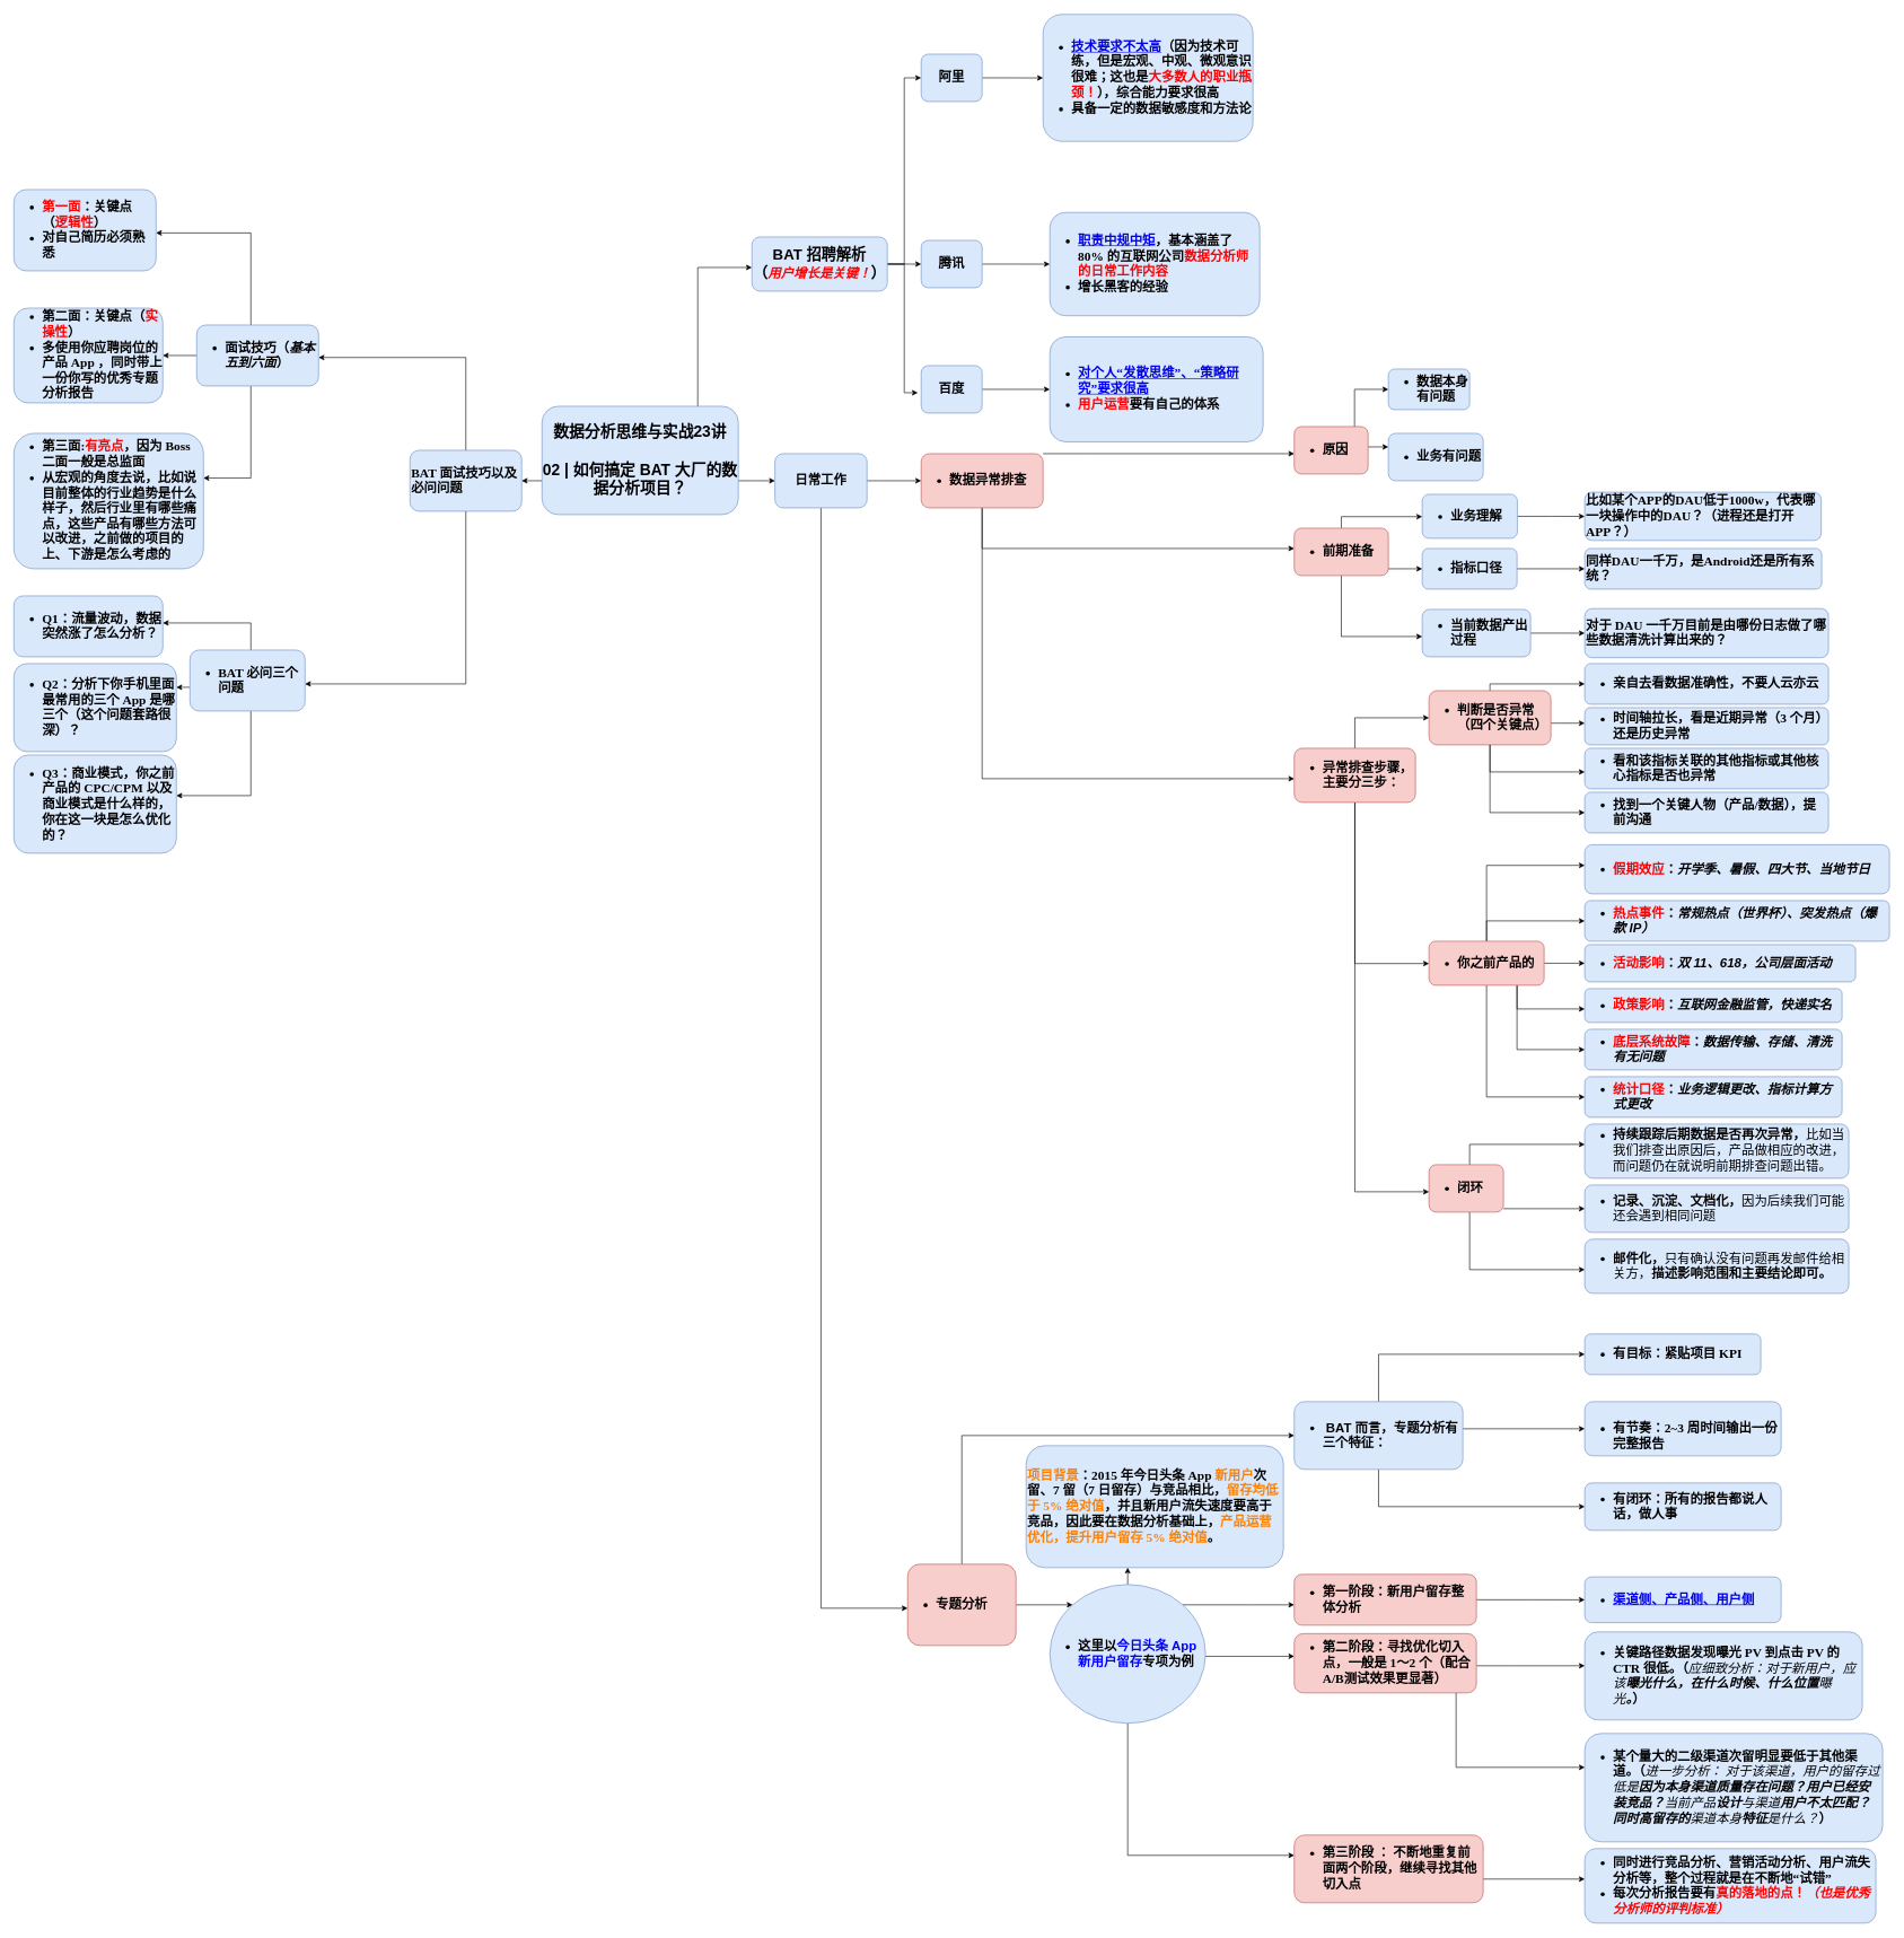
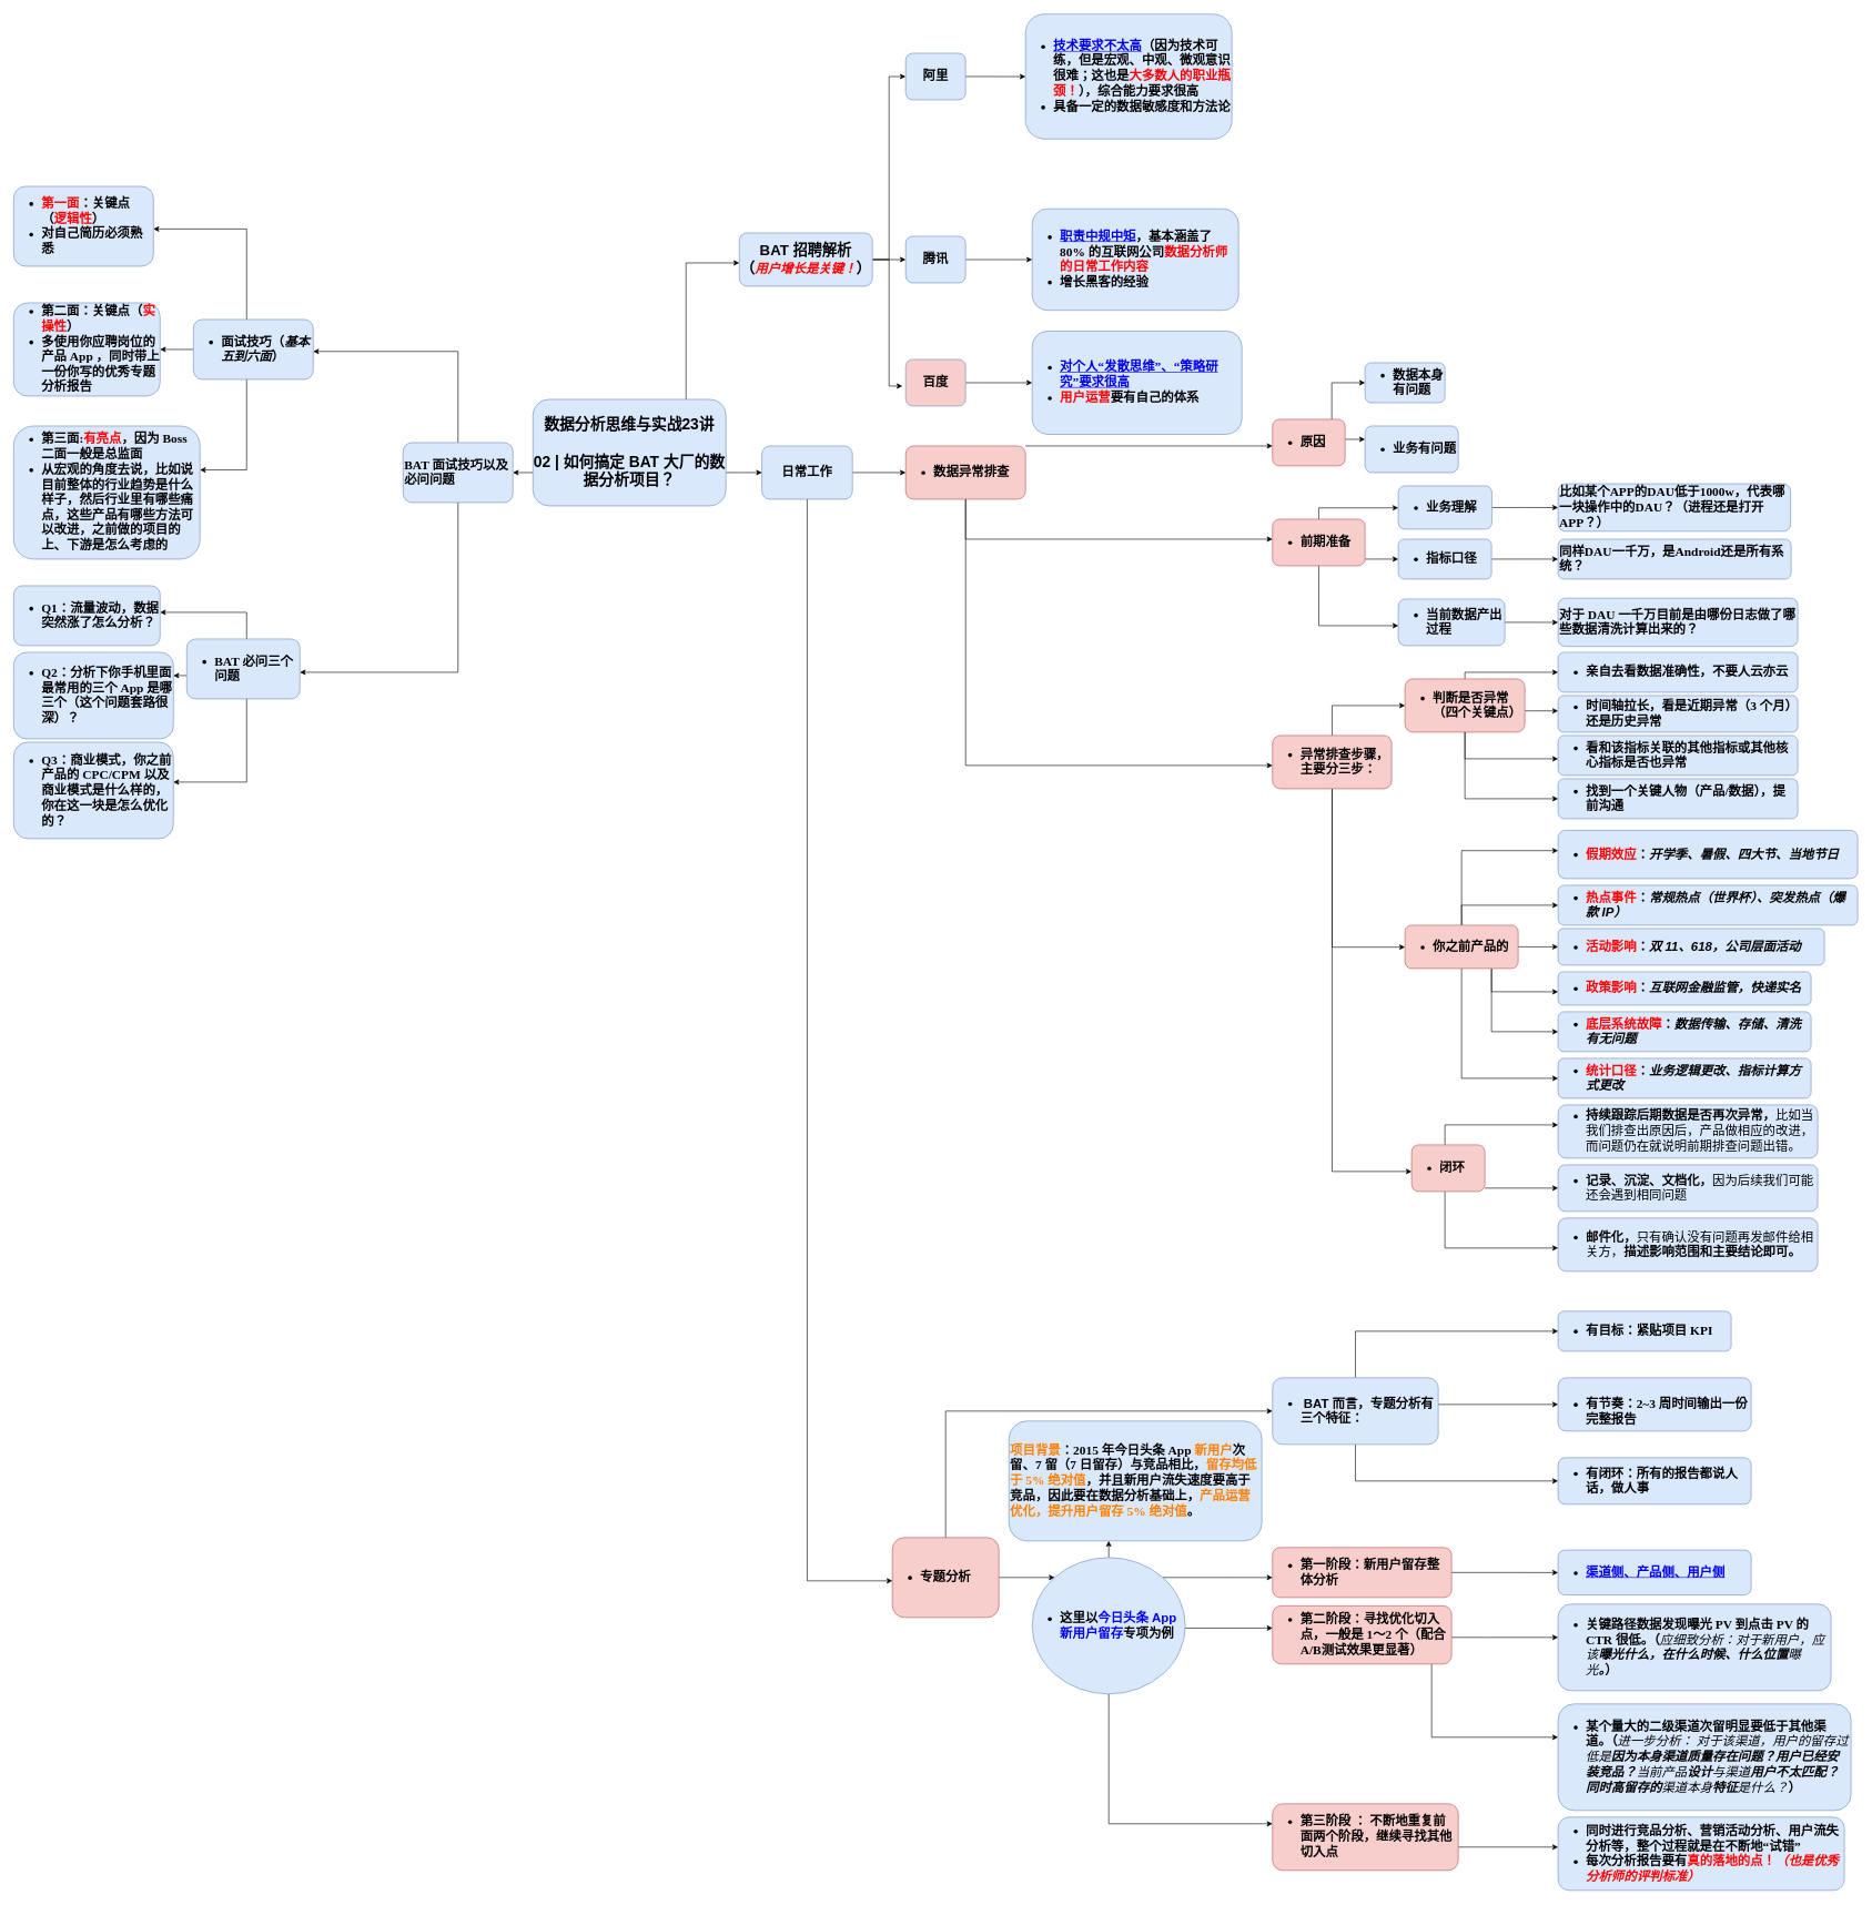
- <mxCell id="17" value="&lt;span&gt;&lt;font face=&quot;Comic Sans MS&quot;&gt;百度&lt;/font&gt;&lt;/span&gt;" style="whiteSpace=wrap;html=1;rounded=1;strokeColor=#6c8ebf;fillColor=#dae8fc;fontSize=19;fontStyle=1" vertex="1" parent="1"><mxGeometry x="1360" y="539" width="90" height="70" as="geometry" /></mxCell>
+ <mxCell id="17" value="&lt;span&gt;&lt;font face=&quot;Comic Sans MS&quot;&gt;百度&lt;/font&gt;&lt;/span&gt;" style="whiteSpace=wrap;html=1;rounded=1;strokeColor=#6c8ebf;fillColor=#f8cecc;fontSize=19;fontStyle=1;" vertex="1" parent="1"><mxGeometry x="1360" y="539" width="90" height="70" as="geometry" /></mxCell>
- <mxCell id="65" value="&lt;ul&gt;&lt;li&gt;闭环&lt;/li&gt;&lt;/ul&gt;" style="whiteSpace=wrap;html=1;rounded=1;fontSize=19;fontStyle=1;align=left;strokeColor=#b85450;fillColor=#f8cecc;" vertex="1" parent="1"><mxGeometry x="2110" y="1719" width="110" height="70" as="geometry" /></mxCell>
+ <mxCell id="65" value="&lt;ul&gt;&lt;li&gt;闭环&lt;/li&gt;&lt;/ul&gt;" style="whiteSpace=wrap;html=1;rounded=1;fontSize=19;fontStyle=1;align=left;strokeColor=#b85450;fillColor=#f8cecc;" vertex="1" parent="1"><mxGeometry x="2120" y="1719" width="110" height="70" as="geometry" /></mxCell>
